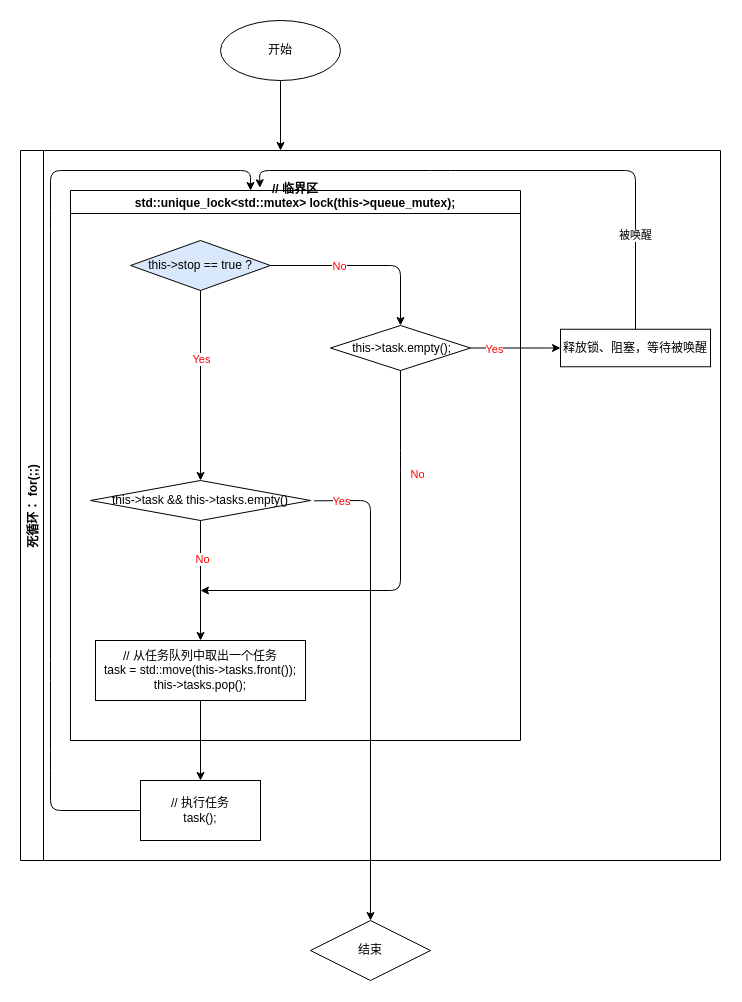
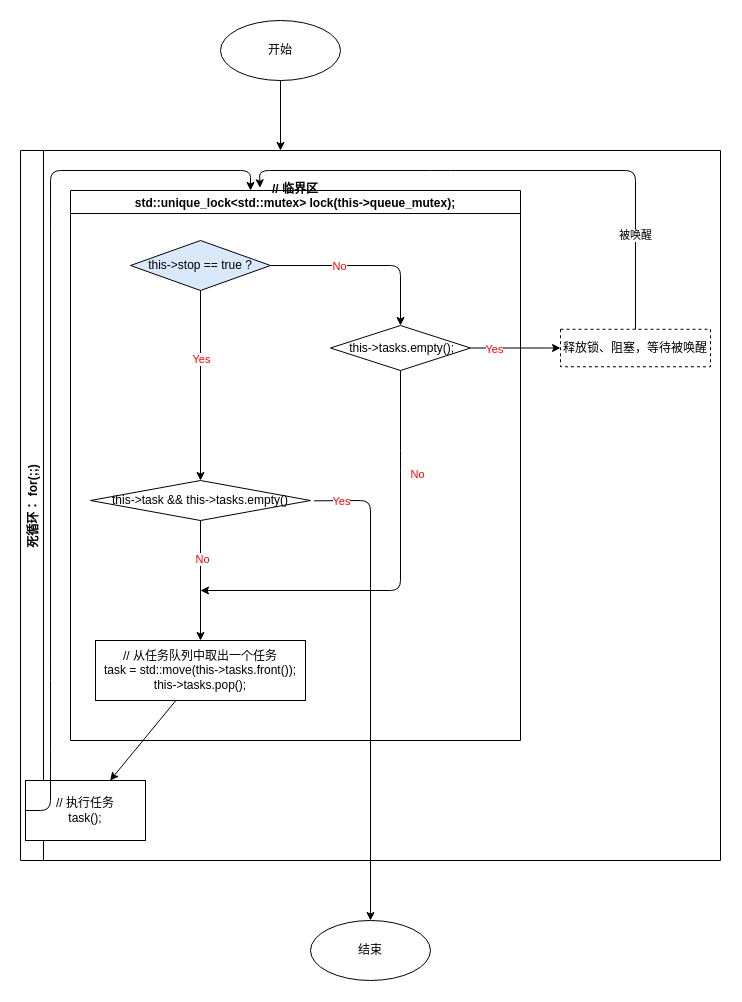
- <mxCell id="15" value="释放锁、阻塞，等待被唤醒" style="whiteSpace=wrap;html=1;" vertex="1" parent="5"><mxGeometry x="490" y="138.75" width="150" height="37.5" as="geometry" /></mxCell>
+ <mxCell id="15" value="释放锁、阻塞，等待被唤醒" style="whiteSpace=wrap;html=1;dashed=1;" vertex="1" parent="5"><mxGeometry x="490" y="138.75" width="150" height="37.5" as="geometry" /></mxCell>
- <mxCell id="9" value="&amp;nbsp;this-&amp;gt;task.empty();" style="rhombus;whiteSpace=wrap;html=1;" vertex="1" parent="5"><mxGeometry x="260" y="135" width="140" height="45" as="geometry" /></mxCell>
+ <mxCell id="9" value="&amp;nbsp;this-&amp;gt;tasks.empty();" style="rhombus;whiteSpace=wrap;html=1;" vertex="1" parent="5"><mxGeometry x="260" y="135" width="140" height="45" as="geometry" /></mxCell>
- <mxCell id="26" value="// 执行任务&lt;br&gt;task();" style="whiteSpace=wrap;html=1;" vertex="1" parent="1"><mxGeometry x="140" y="780" width="120" height="60" as="geometry" /></mxCell>
+ <mxCell id="26" value="// 执行任务&lt;br&gt;task();" style="whiteSpace=wrap;html=1;" vertex="1" parent="1"><mxGeometry x="25" y="780" width="120" height="60" as="geometry" /></mxCell>
- <mxCell id="23" value="结束" style="rhombus;whiteSpace=wrap;html=1;" vertex="1" parent="1"><mxGeometry x="310" y="920" width="120" height="60" as="geometry" /></mxCell>
+ <mxCell id="23" value="结束" style="ellipse;whiteSpace=wrap;html=1;" vertex="1" parent="1"><mxGeometry x="310" y="920" width="120" height="60" as="geometry" /></mxCell>
